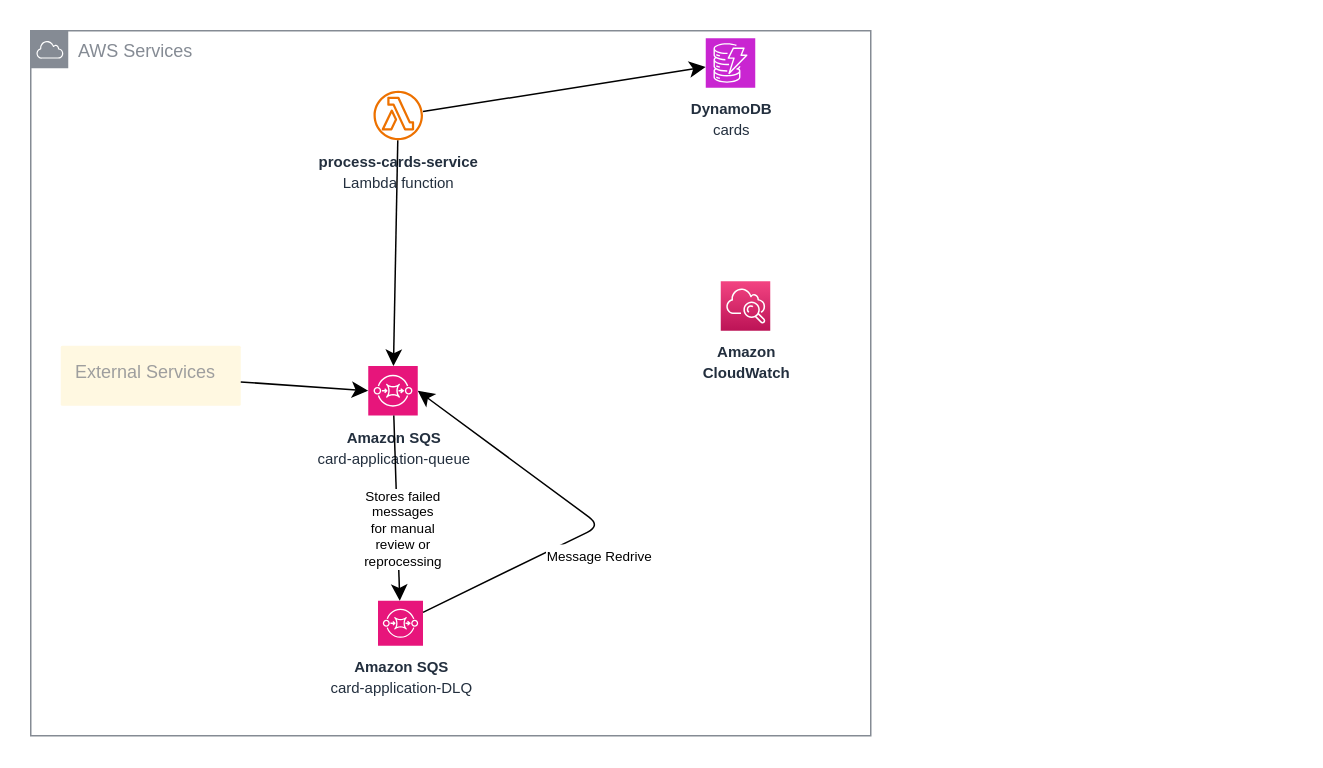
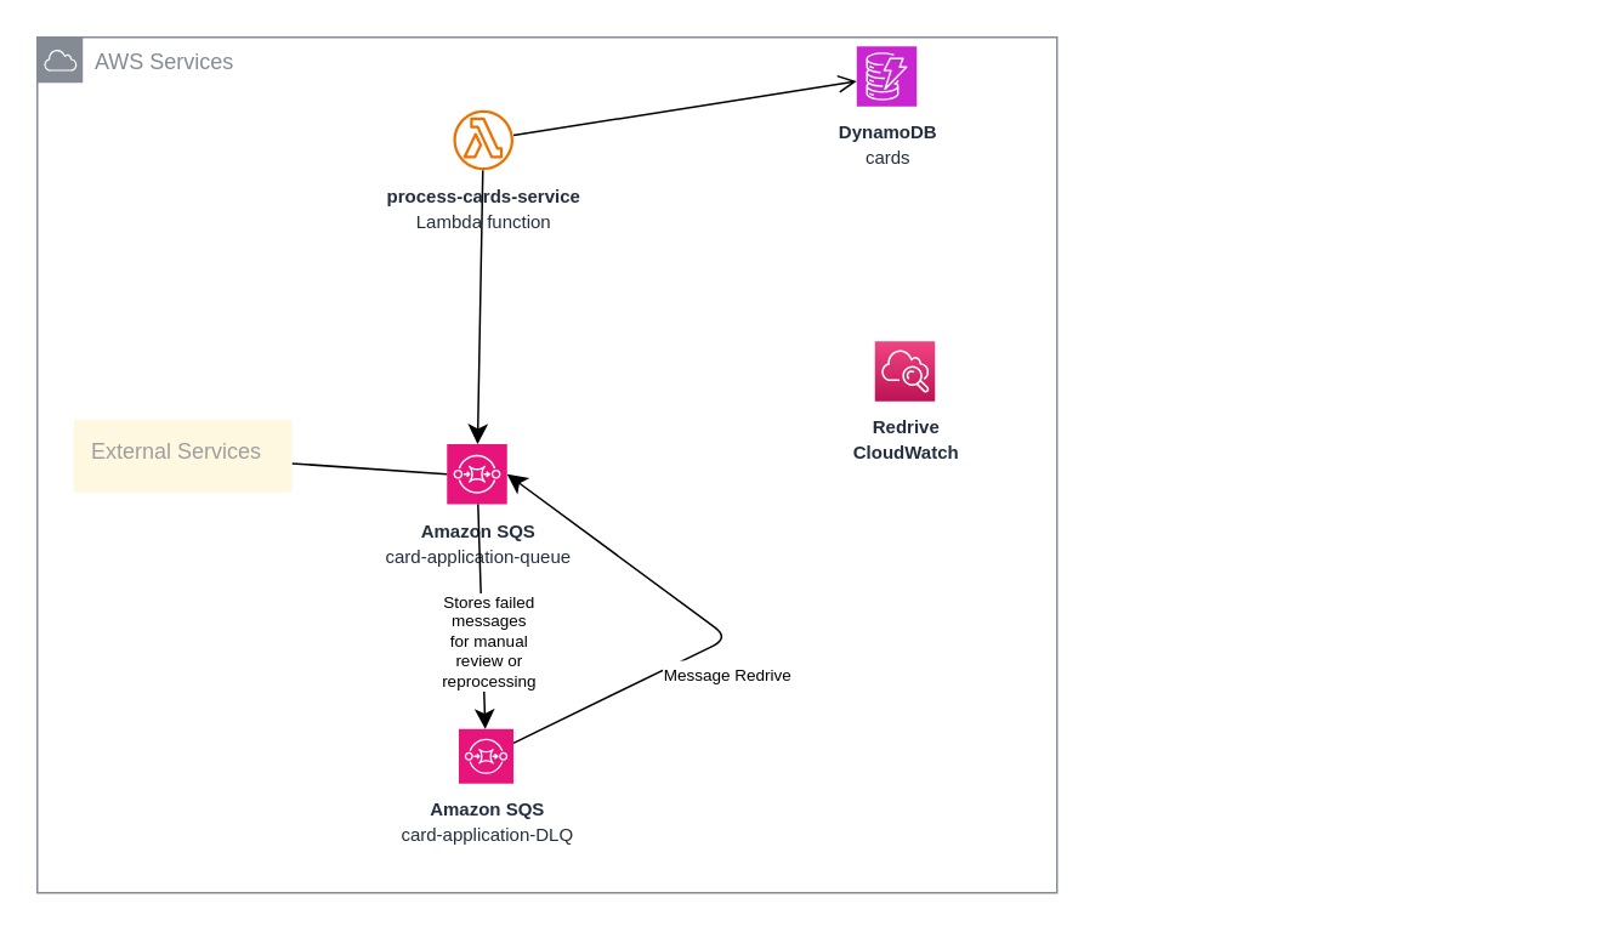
- <mxCell id="4" style="edgeStyle=none;curved=1;rounded=0;orthogonalLoop=1;jettySize=auto;html=1;fontSize=12;startSize=8;endSize=8;" edge="1" parent="1" source="5" target="10"><mxGeometry relative="1" as="geometry" /></mxCell>
+ <mxCell id="4" style="edgeStyle=none;curved=1;rounded=0;orthogonalLoop=1;jettySize=auto;html=1;fontSize=12;startSize=8;endSize=8;endArrow=open;" edge="1" parent="1" source="5" target="10"><mxGeometry relative="1" as="geometry" /></mxCell>
- <mxCell id="14" value="&lt;font style=&quot;font-size: 10px;&quot;&gt;&lt;b&gt;Amazon&lt;br&gt;CloudWatch&lt;/b&gt;&lt;/font&gt;" style="outlineConnect=0;fontColor=#232F3E;gradientColor=#F34482;gradientDirection=north;fillColor=#BC1356;strokeColor=#ffffff;dashed=0;verticalLabelPosition=bottom;verticalAlign=top;align=center;html=1;fontSize=12;fontStyle=0;aspect=fixed;shape=mxgraph.aws4.resourceIcon;resIcon=mxgraph.aws4.cloudwatch;labelBackgroundColor=#ffffff;" vertex="1" parent="1"><mxGeometry x="480" y="187" width="33" height="33" as="geometry" /></mxCell>
+ <mxCell id="14" value="&lt;font style=&quot;font-size: 10px;&quot;&gt;&lt;b&gt;Redrive&lt;br&gt;CloudWatch&lt;/b&gt;&lt;/font&gt;" style="outlineConnect=0;fontColor=#232F3E;gradientColor=#F34482;gradientDirection=north;fillColor=#BC1356;strokeColor=#ffffff;dashed=0;verticalLabelPosition=bottom;verticalAlign=top;align=center;html=1;fontSize=12;fontStyle=0;aspect=fixed;shape=mxgraph.aws4.resourceIcon;resIcon=mxgraph.aws4.cloudwatch;labelBackgroundColor=#ffffff;" vertex="1" parent="1"><mxGeometry x="480" y="187" width="33" height="33" as="geometry" /></mxCell>
- <mxCell id="17" style="edgeStyle=none;curved=1;rounded=0;orthogonalLoop=1;jettySize=auto;html=1;entryX=0;entryY=0.5;entryDx=0;entryDy=0;entryPerimeter=0;fontSize=12;startSize=8;endSize=8;" edge="1" parent="1" source="16" target="6"><mxGeometry relative="1" as="geometry" /></mxCell>
+ <mxCell id="17" style="edgeStyle=none;curved=1;rounded=0;orthogonalLoop=1;jettySize=auto;html=1;entryX=0;entryY=0.5;entryDx=0;entryDy=0;entryPerimeter=0;fontSize=12;startSize=8;endSize=8;endArrow=none;" edge="1" parent="1" source="16" target="6"><mxGeometry relative="1" as="geometry" /></mxCell>
